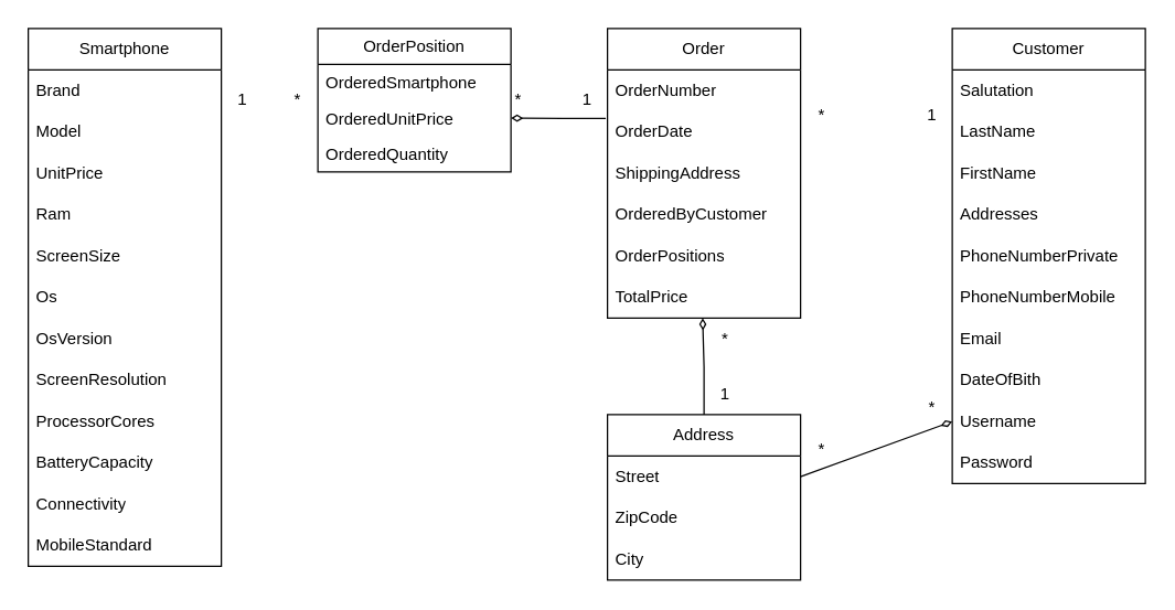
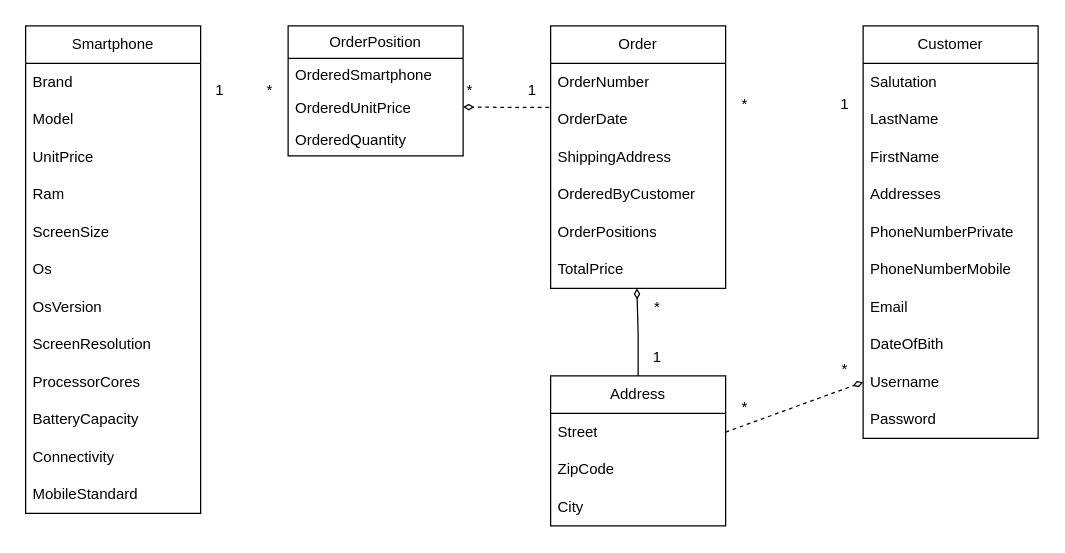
- <mxCell id="26" style="rounded=0;orthogonalLoop=1;jettySize=auto;html=1;entryX=1;entryY=0.5;entryDx=0;entryDy=0;endArrow=diamondThin;endFill=0;exitX=-0.009;exitY=0.176;exitDx=0;exitDy=0;exitPerimeter=0;" edge="1" parent="1" source="29" target="48"><mxGeometry relative="1" as="geometry" /></mxCell>
+ <mxCell id="26" style="rounded=0;orthogonalLoop=1;jettySize=auto;html=1;entryX=1;entryY=0.5;entryDx=0;entryDy=0;endArrow=diamondThin;endFill=0;exitX=-0.009;exitY=0.176;exitDx=0;exitDy=0;exitPerimeter=0;dashed=1;" edge="1" parent="1" source="29" target="48"><mxGeometry relative="1" as="geometry" /></mxCell>
- <mxCell id="41" value="" style="endArrow=diamondThin;html=1;rounded=0;entryX=0;entryY=0.5;entryDx=0;entryDy=0;exitX=1;exitY=0.5;exitDx=0;exitDy=0;endFill=0;" parent="1" source="38" target="24" edge="1"><mxGeometry width="50" height="50" relative="1" as="geometry"><mxPoint x="510" y="230" as="sourcePoint" /><mxPoint x="560" y="180" as="targetPoint" /></mxGeometry></mxCell>
+ <mxCell id="41" value="" style="endArrow=diamondThin;html=1;rounded=0;entryX=0;entryY=0.5;entryDx=0;entryDy=0;exitX=1;exitY=0.5;exitDx=0;exitDy=0;endFill=0;dashed=1;" parent="1" source="38" target="24" edge="1"><mxGeometry width="50" height="50" relative="1" as="geometry"><mxPoint x="510" y="230" as="sourcePoint" /><mxPoint x="560" y="180" as="targetPoint" /></mxGeometry></mxCell>
